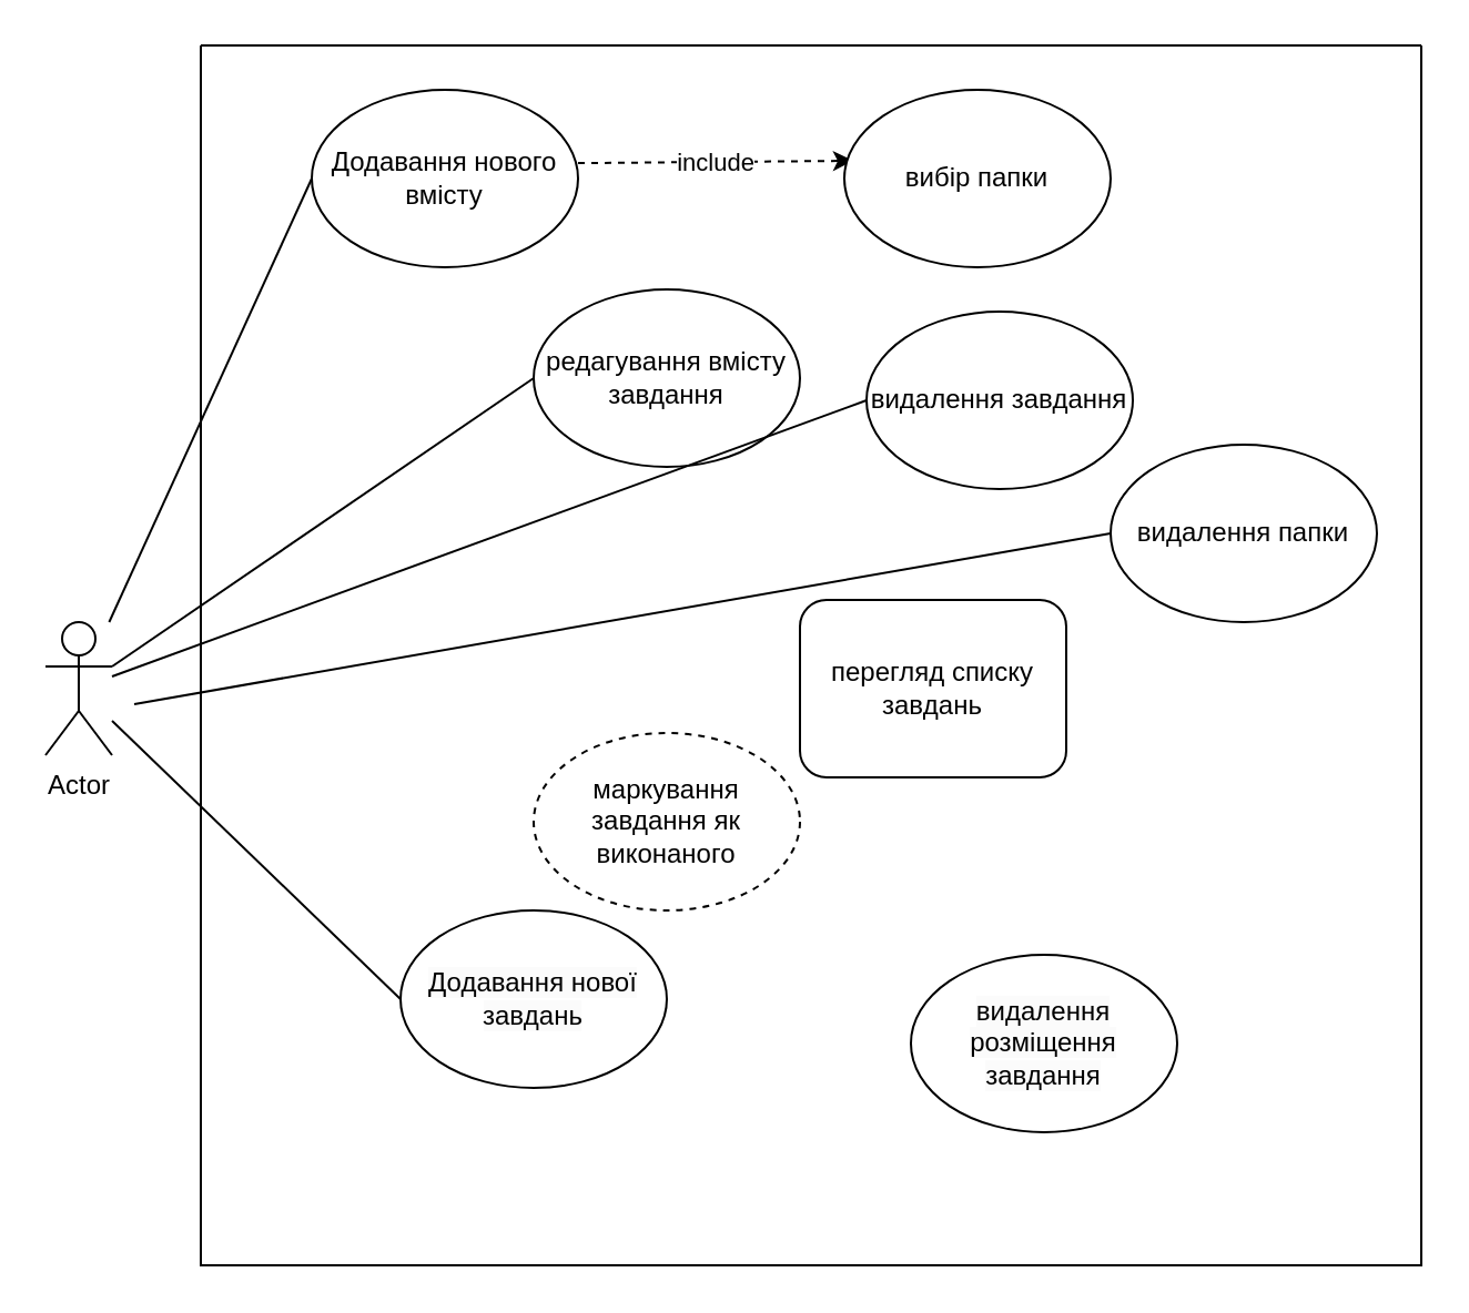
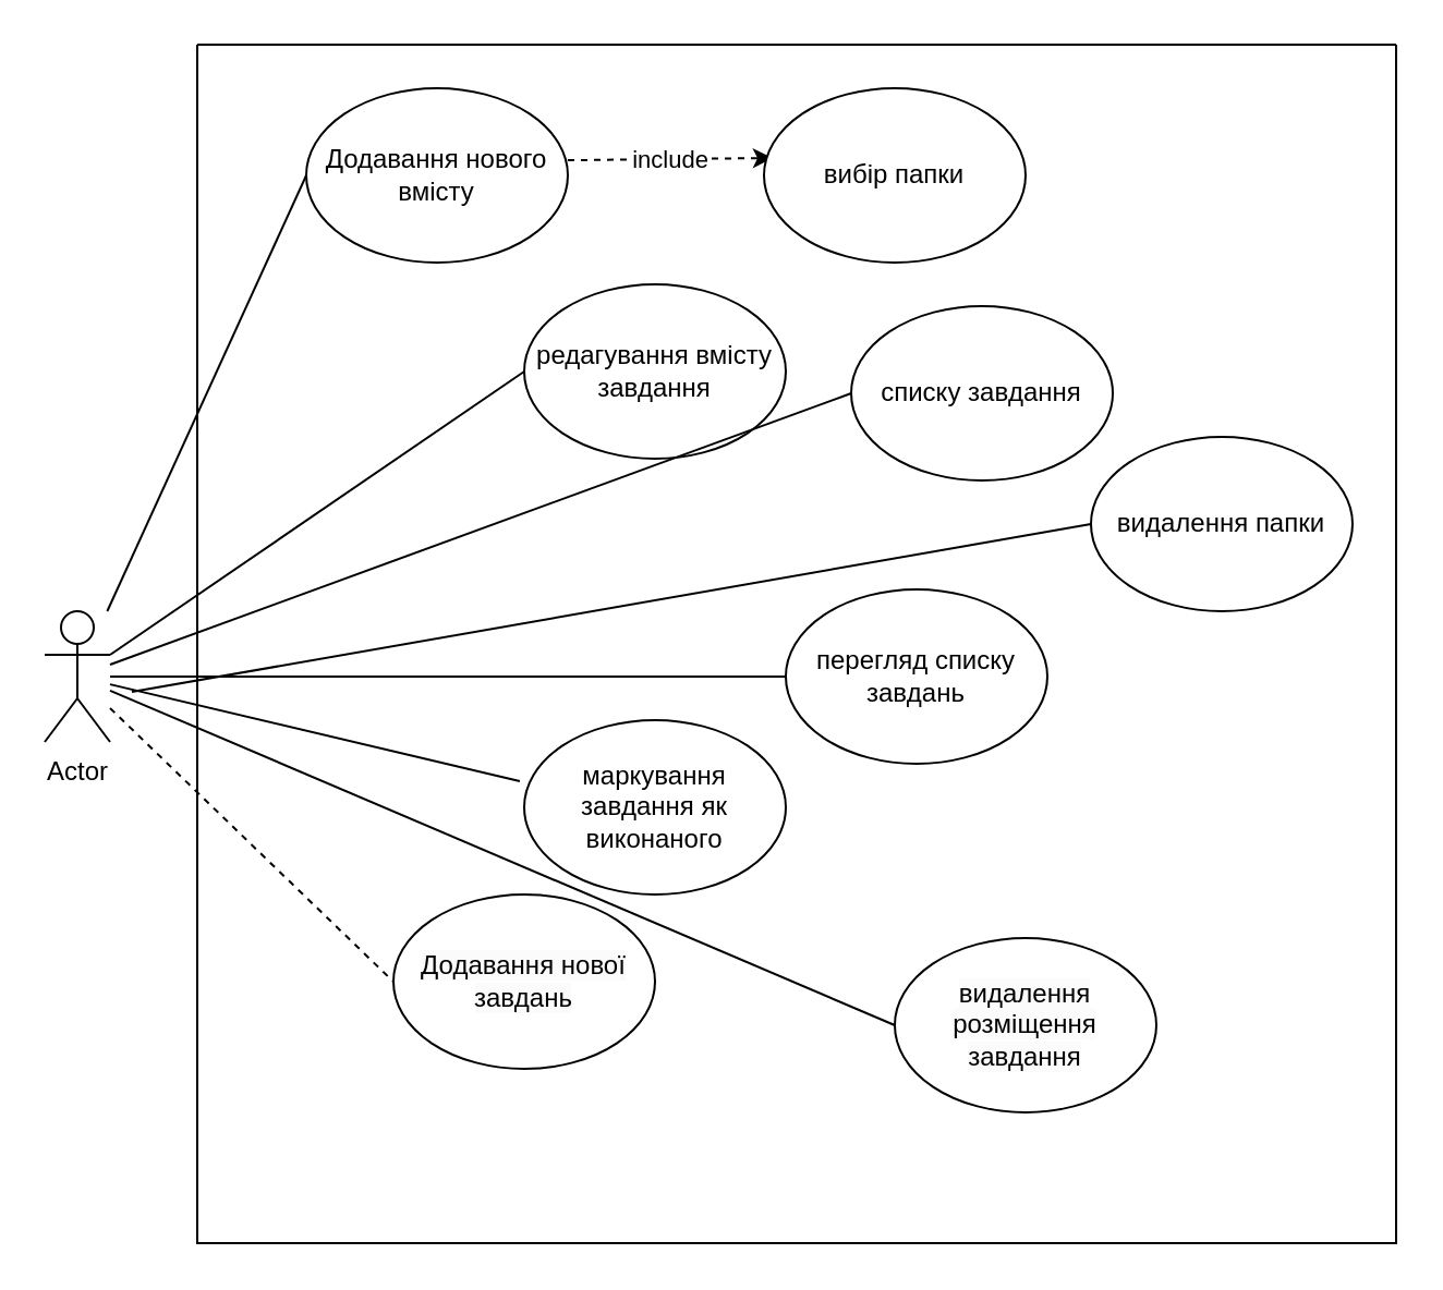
- <mxCell id="11" value="вибір папки" style="ellipse;whiteSpace=wrap;html=1;" vertex="1" parent="4"><mxGeometry x="290" y="20" width="120" height="80" as="geometry" /></mxCell>
+ <mxCell id="11" value="вибір папки" style="ellipse;whiteSpace=wrap;html=1;" vertex="1" parent="4"><mxGeometry x="260" y="20" width="120" height="80" as="geometry" /></mxCell>
- <mxCell id="7" value="видалення завдання" style="ellipse;whiteSpace=wrap;html=1;" vertex="1" parent="4"><mxGeometry x="300" y="120" width="120" height="80" as="geometry" /></mxCell>
+ <mxCell id="7" value="списку завдання" style="ellipse;whiteSpace=wrap;html=1;" vertex="1" parent="4"><mxGeometry x="300" y="120" width="120" height="80" as="geometry" /></mxCell>
+ <mxCell id="17" value="" style="endArrow=none;html=1;rounded=0;" edge="1" parent="1" source="2" target="8"><mxGeometry width="50" height="50" relative="1" as="geometry"><mxPoint x="110" y="400" as="sourcePoint" /><mxPoint x="160" y="350" as="targetPoint" /></mxGeometry></mxCell>
- <mxCell id="8" value="перегляд списку завдань" style="whiteSpace=wrap;html=1;rounded=1;" vertex="1" parent="4"><mxGeometry x="270" y="250" width="120" height="80" as="geometry" /></mxCell>
+ <mxCell id="8" value="перегляд списку завдань" style="ellipse;whiteSpace=wrap;html=1;" vertex="1" parent="4"><mxGeometry x="270" y="250" width="120" height="80" as="geometry" /></mxCell>
+ <mxCell id="18" value="" style="endArrow=none;html=1;rounded=0;entryX=-0.017;entryY=0.35;entryDx=0;entryDy=0;entryPerimeter=0;" edge="1" parent="1" source="2" target="9"><mxGeometry width="50" height="50" relative="1" as="geometry"><mxPoint x="60" y="490" as="sourcePoint" /><mxPoint x="110" y="440" as="targetPoint" /></mxGeometry></mxCell>
- <mxCell id="9" value="маркування завдання як виконаного" style="ellipse;whiteSpace=wrap;html=1;dashed=1;" vertex="1" parent="4"><mxGeometry x="150" y="310" width="120" height="80" as="geometry" /></mxCell>
+ <mxCell id="9" value="маркування завдання як виконаного" style="ellipse;whiteSpace=wrap;html=1;" vertex="1" parent="4"><mxGeometry x="150" y="310" width="120" height="80" as="geometry" /></mxCell>
+ <mxCell id="21" value="" style="endArrow=none;html=1;rounded=0;entryX=0;entryY=0.5;entryDx=0;entryDy=0;" edge="1" parent="1" source="2" target="14"><mxGeometry width="50" height="50" relative="1" as="geometry"><mxPoint x="120" y="530" as="sourcePoint" /><mxPoint x="170" y="480" as="targetPoint" /></mxGeometry></mxCell>
- <mxCell id="20" value="" style="endArrow=none;html=1;rounded=0;entryX=0;entryY=0.5;entryDx=0;entryDy=0;" edge="1" parent="1" source="2" target="13"><mxGeometry width="50" height="50" relative="1" as="geometry"><mxPoint x="210" y="500" as="sourcePoint" /><mxPoint x="260" y="450" as="targetPoint" /></mxGeometry></mxCell>
+ <mxCell id="20" value="" style="endArrow=none;html=1;rounded=0;entryX=0;entryY=0.5;entryDx=0;entryDy=0;dashed=1;" edge="1" parent="1" source="2" target="13"><mxGeometry width="50" height="50" relative="1" as="geometry"><mxPoint x="210" y="500" as="sourcePoint" /><mxPoint x="260" y="450" as="targetPoint" /></mxGeometry></mxCell>
